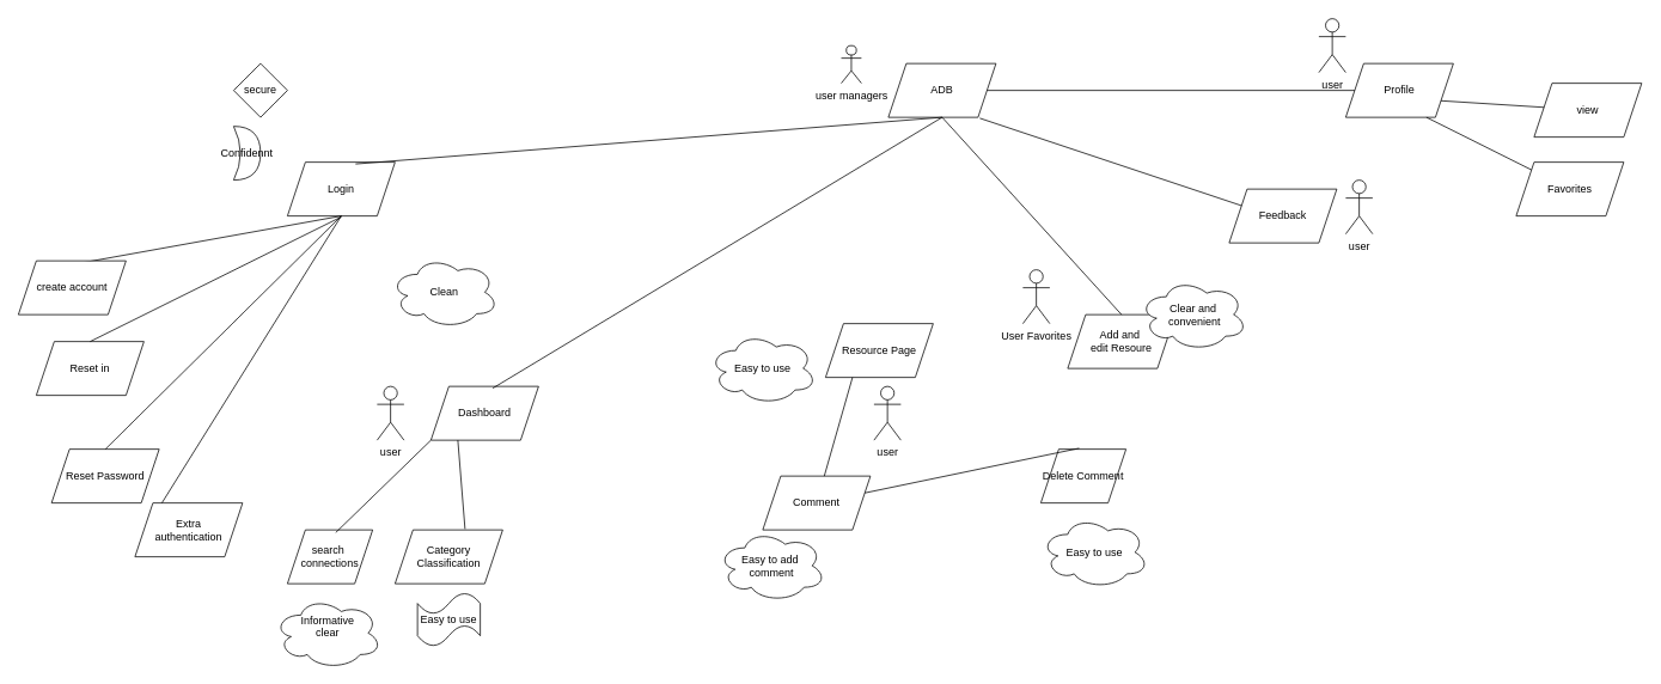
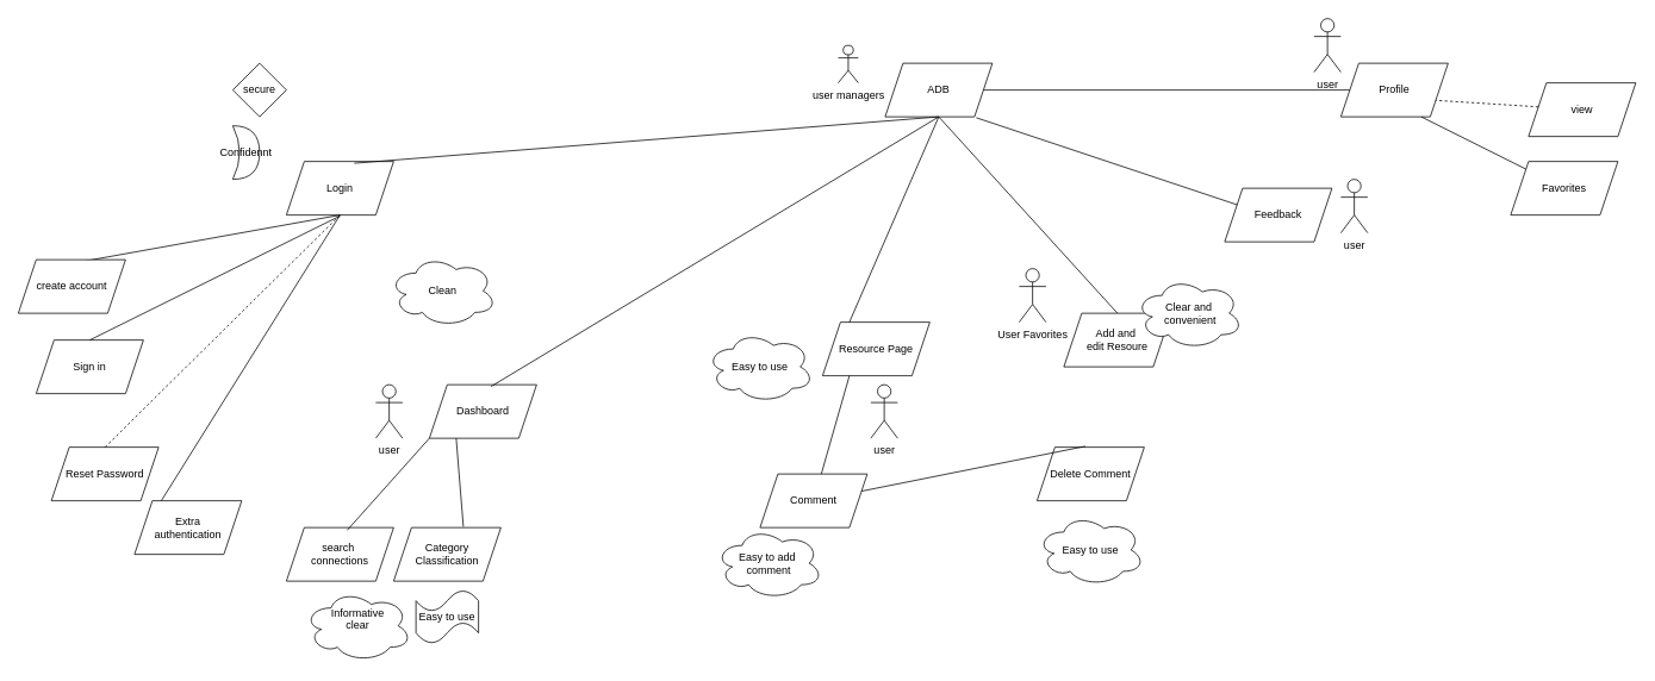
- <mxCell id="47" value="" style="endArrow=none;html=1;rounded=0;entryX=1;entryY=0.75;entryDx=0;entryDy=0;endFill=0;" edge="1" parent="1" source="46" target="43"><mxGeometry width="50" height="50" relative="1" as="geometry"><mxPoint x="1620" y="150" as="sourcePoint" /><mxPoint x="1670" y="100" as="targetPoint" /></mxGeometry></mxCell>
+ <mxCell id="47" value="" style="endArrow=none;html=1;rounded=0;entryX=1;entryY=0.75;entryDx=0;entryDy=0;endFill=0;dashed=1;" edge="1" parent="1" source="46" target="43"><mxGeometry width="50" height="50" relative="1" as="geometry"><mxPoint x="1620" y="150" as="sourcePoint" /><mxPoint x="1670" y="100" as="targetPoint" /></mxGeometry></mxCell>
+ <mxCell id="15" value="" style="endArrow=none;html=1;rounded=0;entryX=0.5;entryY=1;entryDx=0;entryDy=0;exitX=0.25;exitY=0;exitDx=0;exitDy=0;endFill=0;" edge="1" parent="1" source="6" target="2"><mxGeometry width="50" height="50" relative="1" as="geometry"><mxPoint x="1160" y="290" as="sourcePoint" /><mxPoint x="1210" y="240" as="targetPoint" /></mxGeometry></mxCell>
- <mxCell id="23" value="" style="endArrow=none;html=1;rounded=0;entryX=0.5;entryY=1;entryDx=0;entryDy=0;exitX=0.5;exitY=0;exitDx=0;exitDy=0;endFill=0;" edge="1" parent="1" source="22" target="5"><mxGeometry width="50" height="50" relative="1" as="geometry"><mxPoint x="570" y="580" as="sourcePoint" /><mxPoint x="620" y="530" as="targetPoint" /></mxGeometry></mxCell>
+ <mxCell id="23" value="" style="endArrow=none;html=1;rounded=0;entryX=0.5;entryY=1;entryDx=0;entryDy=0;exitX=0.5;exitY=0;exitDx=0;exitDy=0;endFill=0;dashed=1;" edge="1" parent="1" source="22" target="5"><mxGeometry width="50" height="50" relative="1" as="geometry"><mxPoint x="570" y="580" as="sourcePoint" /><mxPoint x="620" y="530" as="targetPoint" /></mxGeometry></mxCell>
- <mxCell id="20" value="Reset in" style="shape=parallelogram;perimeter=parallelogramPerimeter;whiteSpace=wrap;html=1;fixedSize=1;" vertex="1" parent="1"><mxGeometry x="40" y="380" width="120" height="60" as="geometry" /></mxCell>
+ <mxCell id="20" value="Sign in" style="shape=parallelogram;perimeter=parallelogramPerimeter;whiteSpace=wrap;html=1;fixedSize=1;" vertex="1" parent="1"><mxGeometry x="40" y="380" width="120" height="60" as="geometry" /></mxCell>
- <mxCell id="39" value="Delete Comment" style="shape=parallelogram;perimeter=parallelogramPerimeter;whiteSpace=wrap;html=1;fixedSize=1;" vertex="1" parent="1"><mxGeometry x="1160" y="500" width="95" height="60" as="geometry" /></mxCell>
+ <mxCell id="39" value="Delete Comment" style="shape=parallelogram;perimeter=parallelogramPerimeter;whiteSpace=wrap;html=1;fixedSize=1;" vertex="1" parent="1"><mxGeometry x="1160" y="500" width="120" height="60" as="geometry" /></mxCell>
- <mxCell id="9" value="search&amp;nbsp;&lt;div&gt;connections&lt;/div&gt;" style="shape=parallelogram;perimeter=parallelogramPerimeter;whiteSpace=wrap;html=1;fixedSize=1;" vertex="1" parent="1"><mxGeometry x="320" y="590" width="95" height="60" as="geometry" /></mxCell>
+ <mxCell id="9" value="search&amp;nbsp;&lt;div&gt;connections&lt;/div&gt;" style="shape=parallelogram;perimeter=parallelogramPerimeter;whiteSpace=wrap;html=1;fixedSize=1;" vertex="1" parent="1"><mxGeometry x="320" y="590" width="120" height="60" as="geometry" /></mxCell>
- <mxCell id="27" value="Informative&lt;div&gt;clear&lt;br&gt;&lt;div&gt;&lt;br&gt;&lt;/div&gt;&lt;/div&gt;" style="ellipse;shape=cloud;whiteSpace=wrap;html=1;" vertex="1" parent="1"><mxGeometry x="305" y="665" width="120" height="80" as="geometry" /></mxCell>
+ <mxCell id="27" value="Informative&lt;div&gt;clear&lt;br&gt;&lt;div&gt;&lt;br&gt;&lt;/div&gt;&lt;/div&gt;" style="ellipse;shape=cloud;whiteSpace=wrap;html=1;" vertex="1" parent="1"><mxGeometry x="340" y="660" width="120" height="80" as="geometry" /></mxCell>
